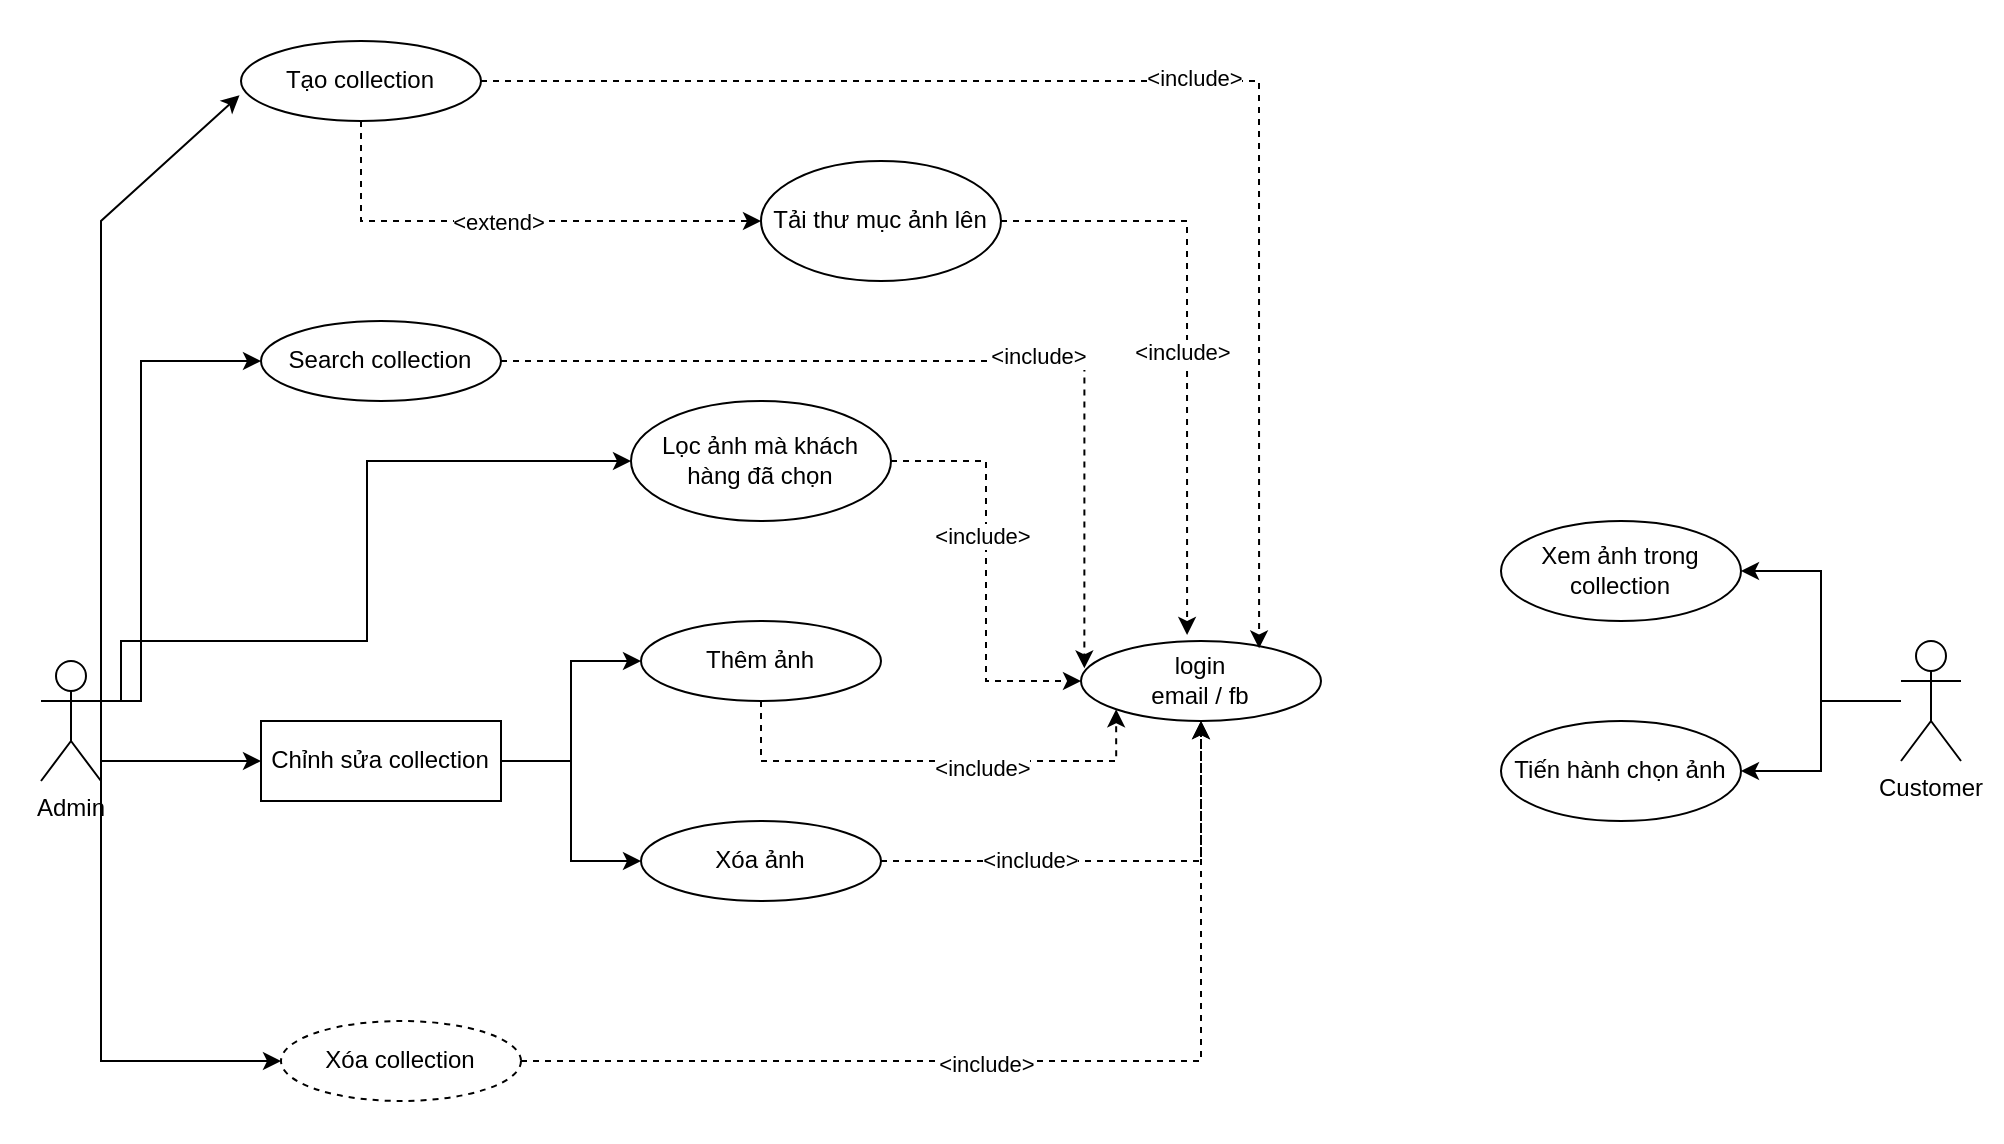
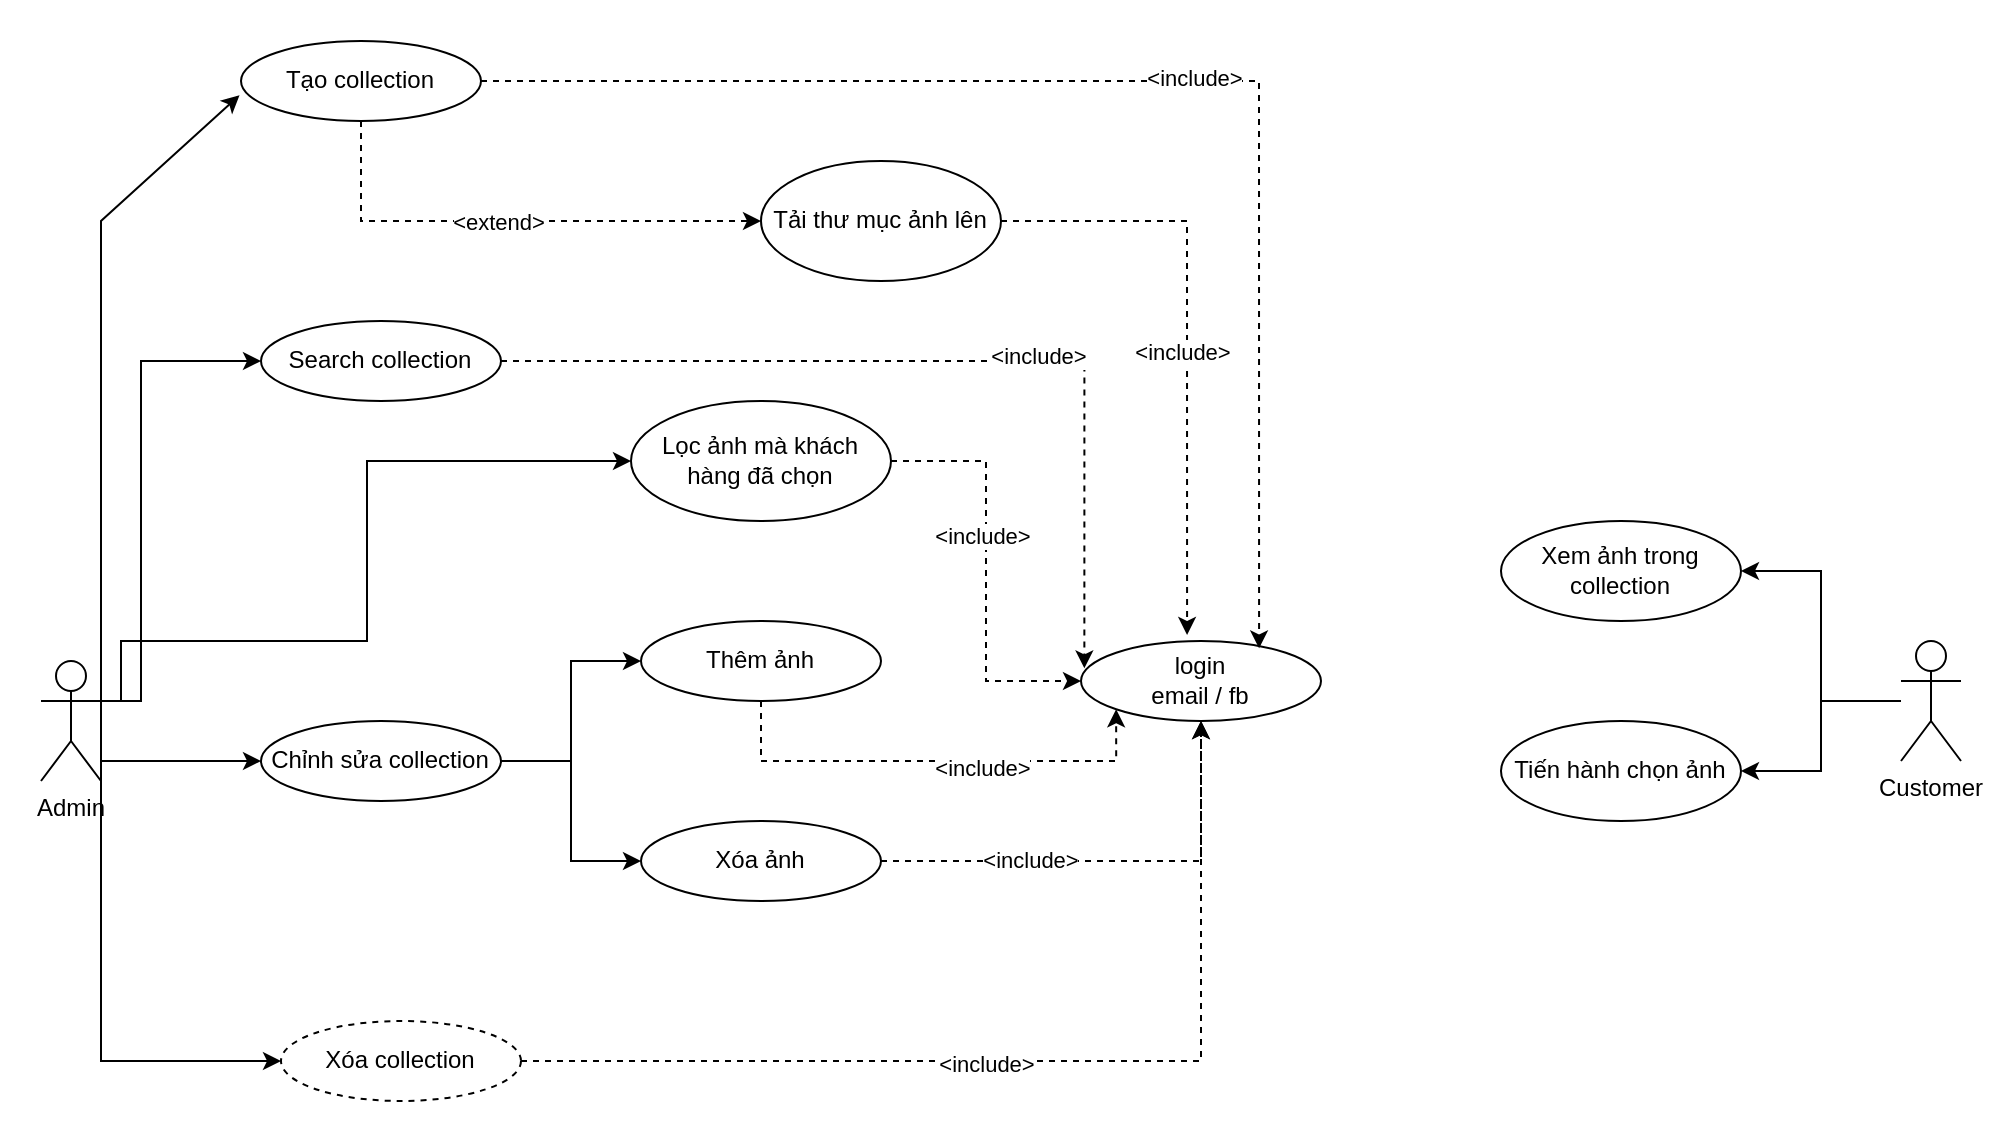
- <mxCell id="16" value="Chỉnh sửa collection" style="whiteSpace=wrap;html=1;rounded=0;" parent="1" vertex="1"><mxGeometry y="360" width="120" height="40" as="geometry" x="130" /></mxCell>
+ <mxCell id="16" value="Chỉnh sửa collection" style="ellipse;whiteSpace=wrap;html=1;" parent="1" vertex="1"><mxGeometry y="360" width="120" height="40" as="geometry" x="130" /></mxCell>
